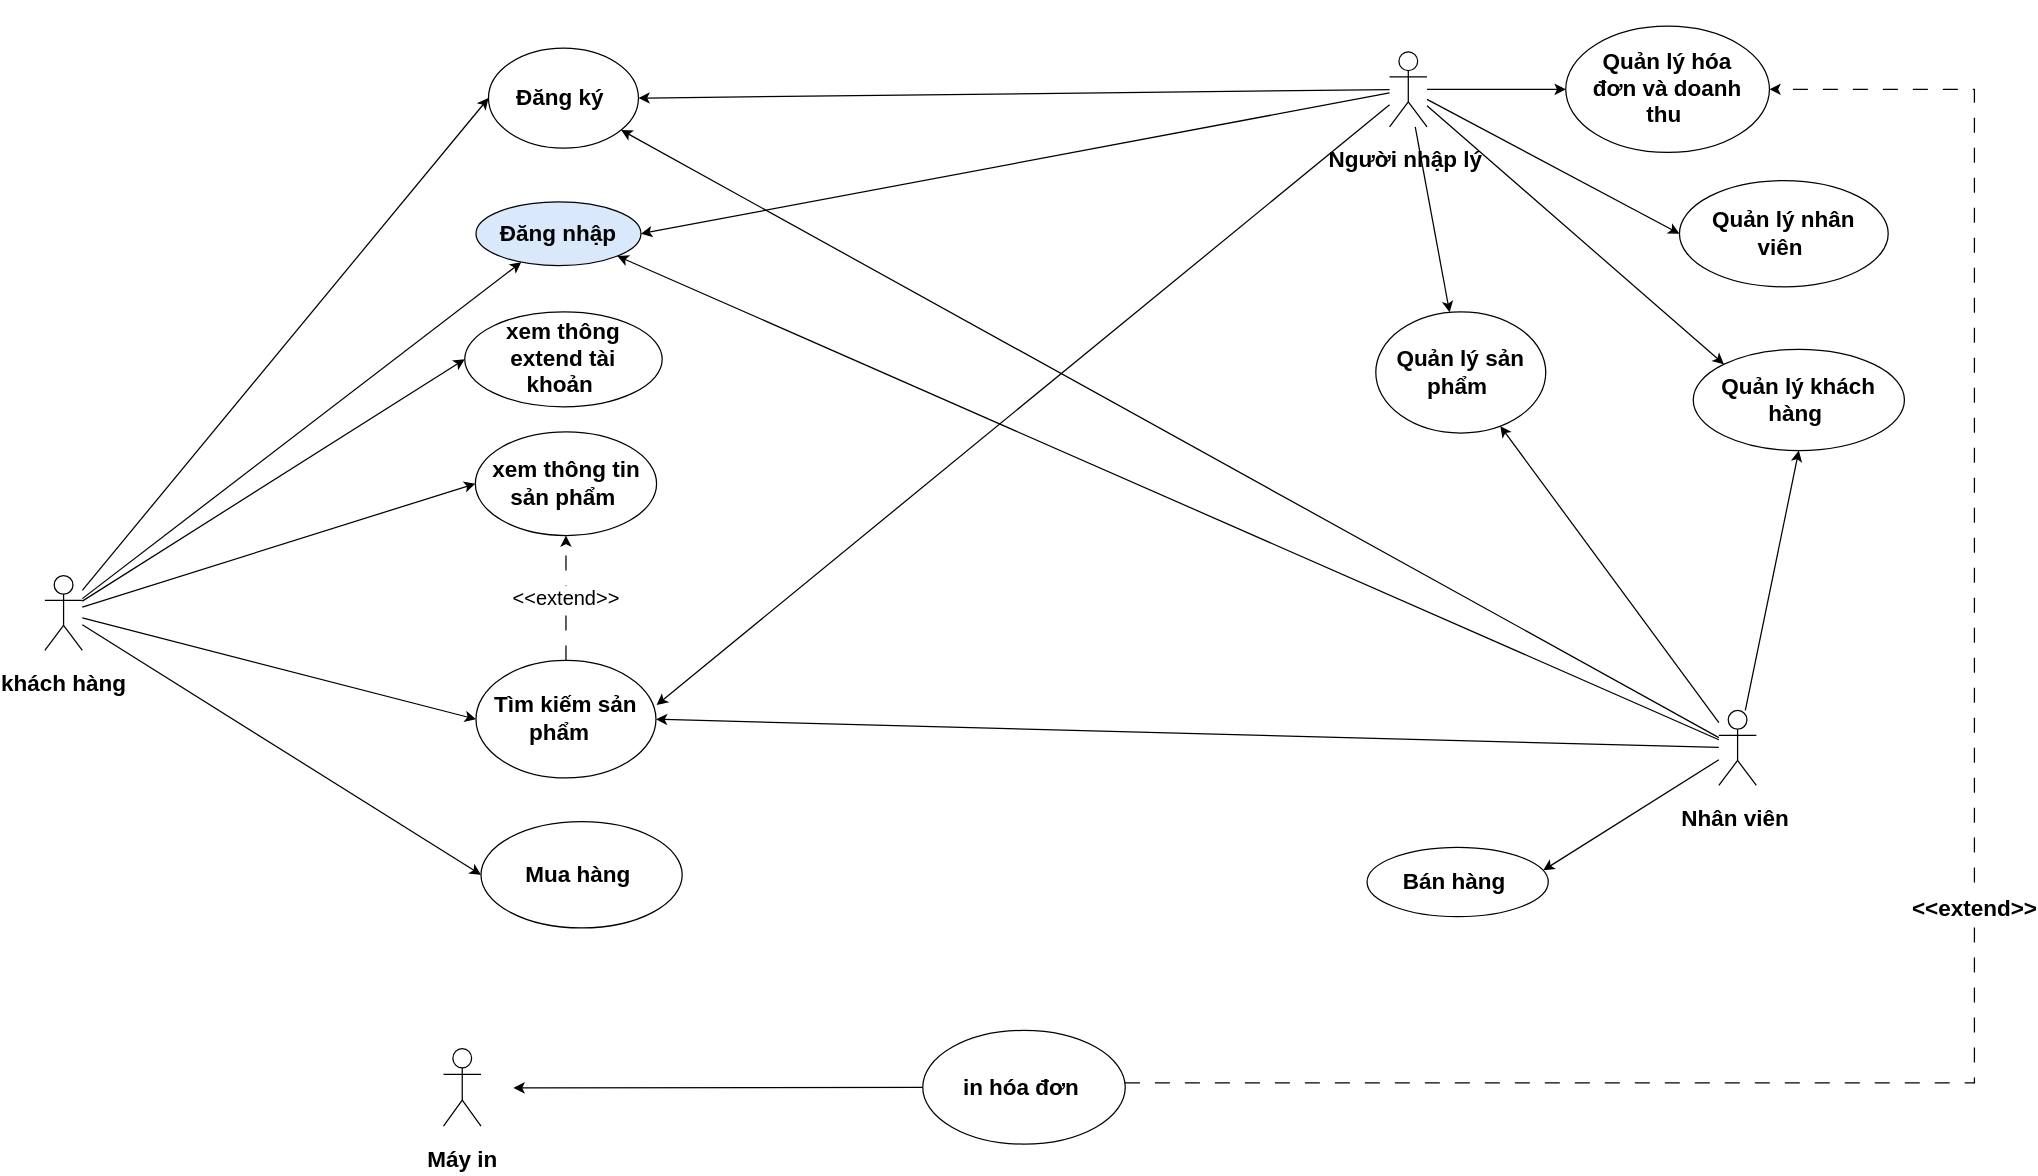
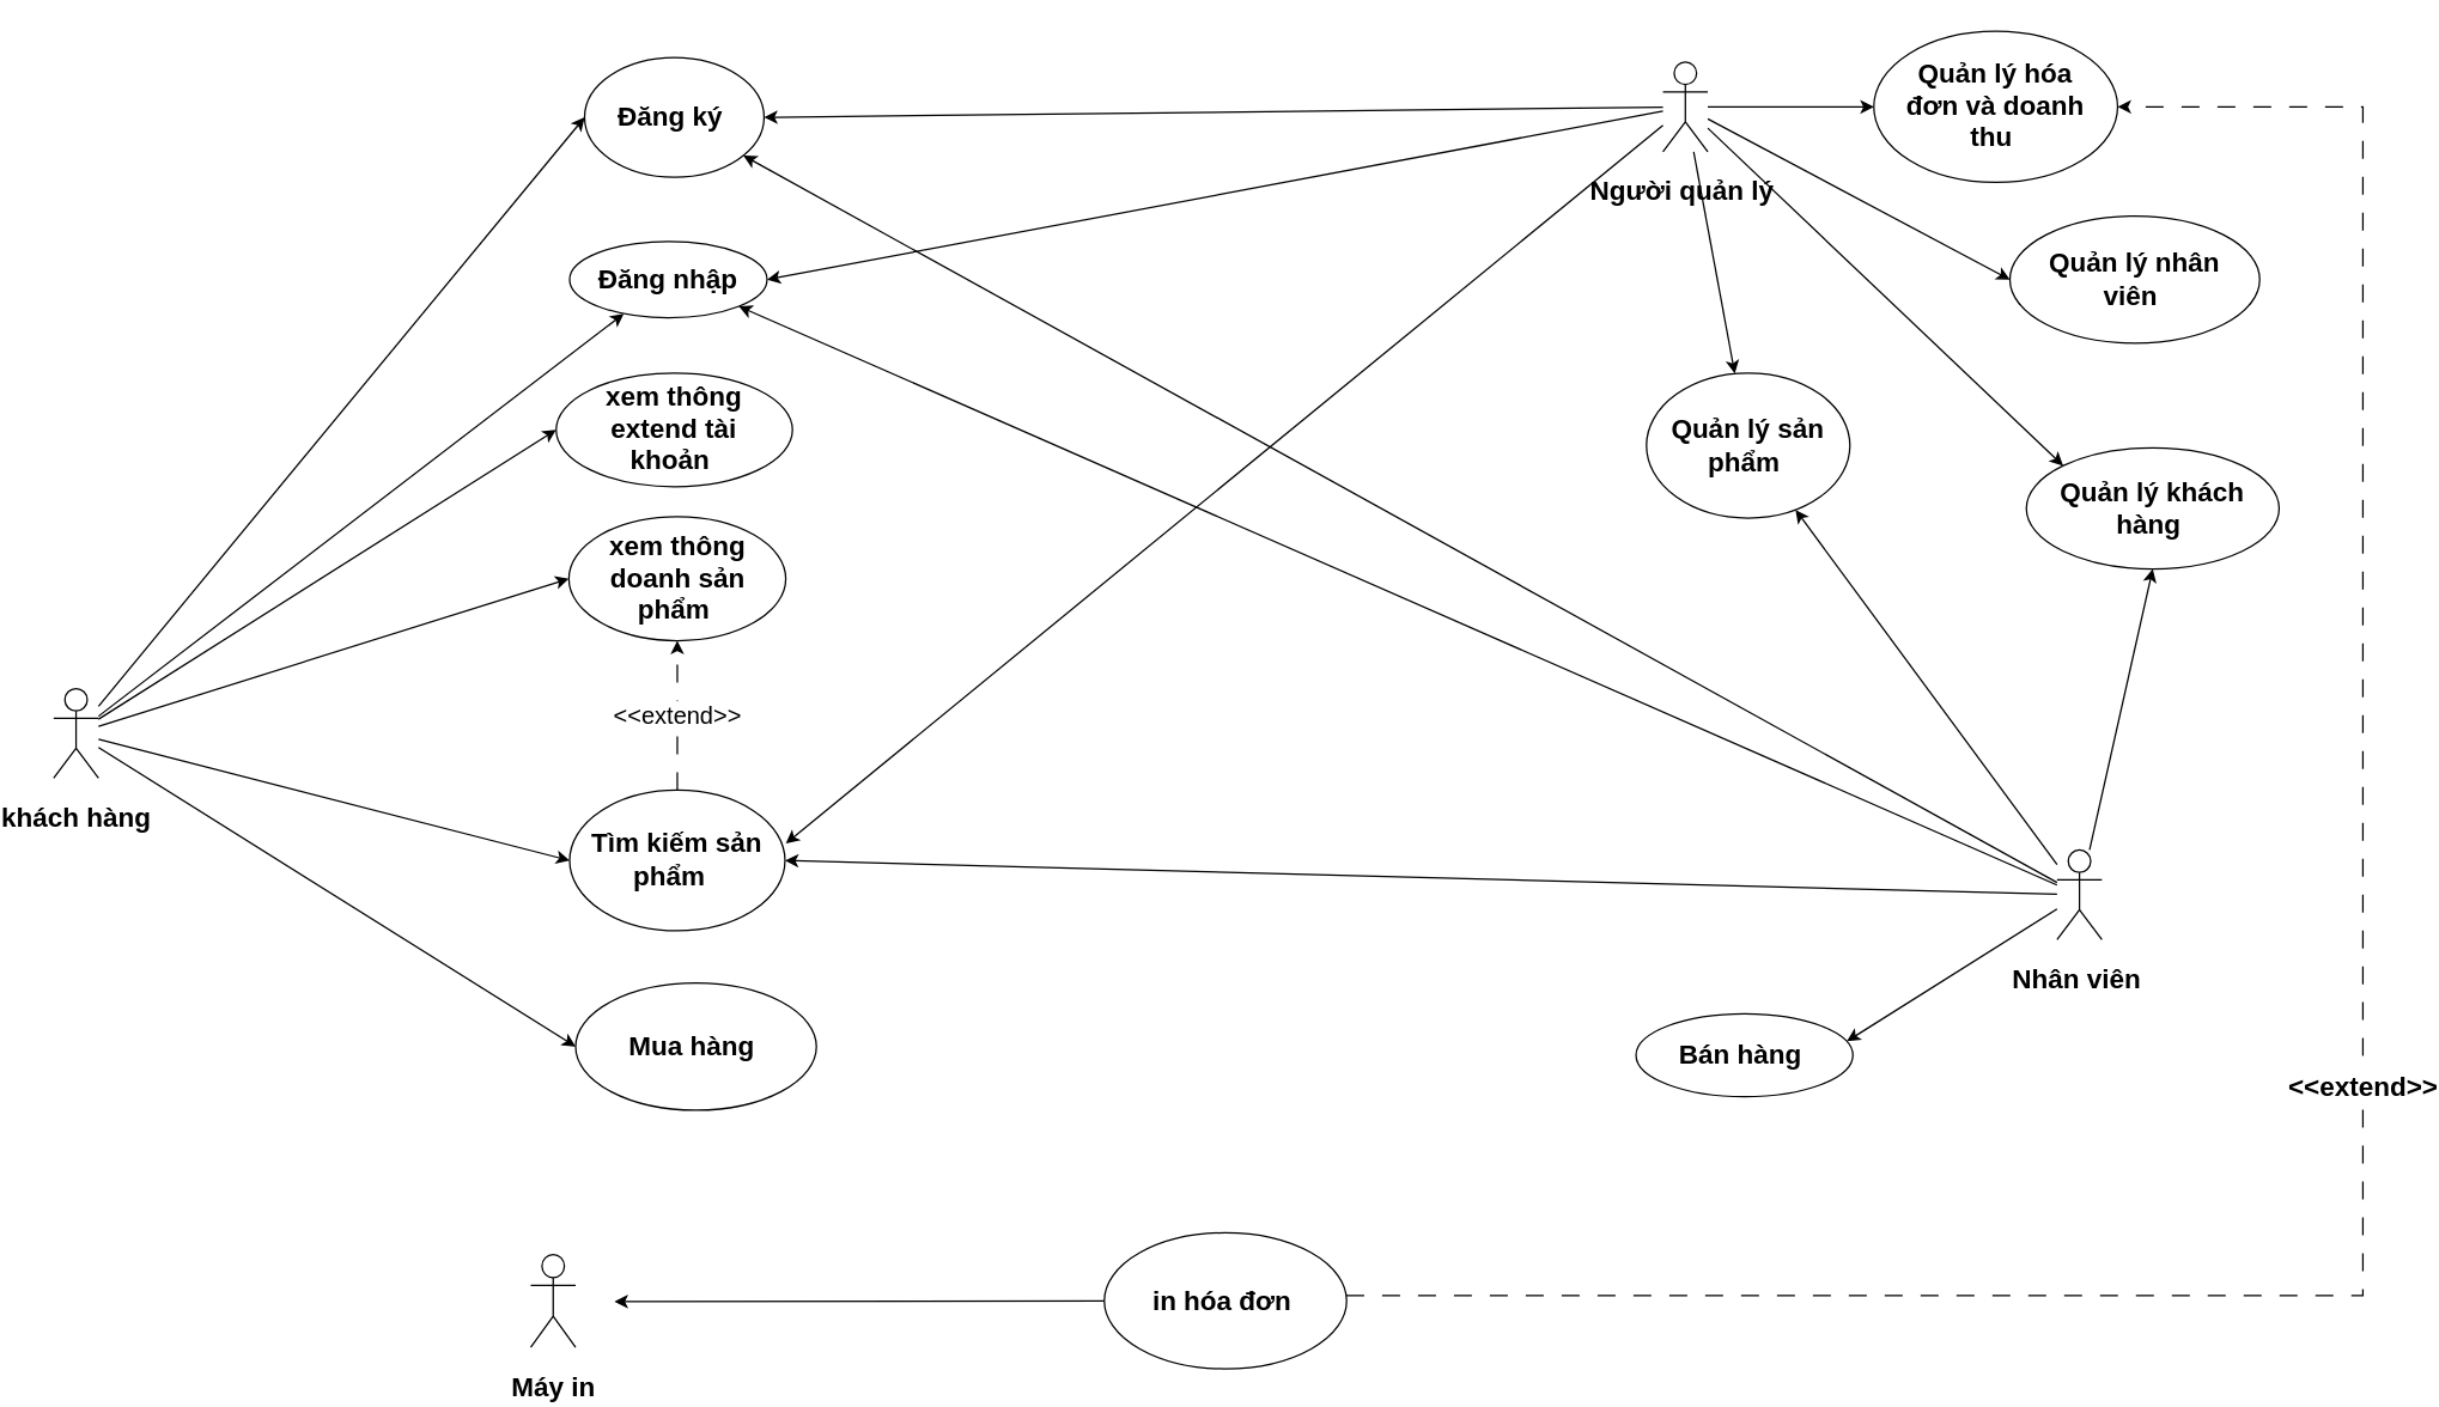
- <mxCell id="19" value="Người nhập lý&amp;nbsp;" style="shape=umlActor;verticalLabelPosition=bottom;verticalAlign=top;html=1;outlineConnect=0;fontSize=18;fontStyle=1;spacingLeft=5;spacingBottom=5;spacingRight=5;spacingTop=5;spacing=7;" parent="1" vertex="1"><mxGeometry x="1096" y="41" width="30" height="60" as="geometry" /></mxCell>
+ <mxCell id="19" value="Người quản lý&amp;nbsp;" style="shape=umlActor;verticalLabelPosition=bottom;verticalAlign=top;html=1;outlineConnect=0;fontSize=18;fontStyle=1;spacingLeft=5;spacingBottom=5;spacingRight=5;spacingTop=5;spacing=7;" parent="1" vertex="1"><mxGeometry x="1096" y="41" width="30" height="60" as="geometry" /></mxCell>
- <mxCell id="21" value="Đăng nhập" style="ellipse;whiteSpace=wrap;html=1;fontStyle=1;fontSize=18;align=center;spacingLeft=5;spacingBottom=5;spacingRight=5;spacingTop=5;spacing=7;fillColor=#dae8fc;" parent="1" vertex="1"><mxGeometry x="365" y="161" width="132" height="51" as="geometry" /></mxCell>
+ <mxCell id="21" value="Đăng nhập" style="ellipse;whiteSpace=wrap;html=1;fontStyle=1;fontSize=18;align=center;spacingLeft=5;spacingBottom=5;spacingRight=5;spacingTop=5;spacing=7;" parent="1" vertex="1"><mxGeometry x="365" y="161" width="132" height="51" as="geometry" /></mxCell>
- <mxCell id="38" value="Quản lý khách hàng&amp;nbsp;" style="ellipse;whiteSpace=wrap;html=1;fontSize=18;fontStyle=1;spacingLeft=5;spacingBottom=5;spacingRight=5;spacingTop=5;spacing=7;" parent="1" vertex="1"><mxGeometry x="1339" y="279" width="169" height="81" as="geometry" /></mxCell>
+ <mxCell id="38" value="Quản lý khách hàng&amp;nbsp;" style="ellipse;whiteSpace=wrap;html=1;fontSize=18;fontStyle=1;spacingLeft=5;spacingBottom=5;spacingRight=5;spacingTop=5;spacing=7;" parent="1" vertex="1"><mxGeometry x="1339" y="299" width="169" height="81" as="geometry" /></mxCell>
- <mxCell id="40" value="xem thông tin sản phẩm&amp;nbsp;" style="ellipse;whiteSpace=wrap;html=1;fontStyle=1;fontSize=18;align=center;spacingLeft=5;spacingBottom=5;spacingRight=5;spacingTop=5;spacing=7;" parent="1" vertex="1"><mxGeometry x="364.5" y="345" width="145" height="83" as="geometry" /></mxCell>
+ <mxCell id="40" value="xem thông doanh sản phẩm&amp;nbsp;" style="ellipse;whiteSpace=wrap;html=1;fontStyle=1;fontSize=18;align=center;spacingLeft=5;spacingBottom=5;spacingRight=5;spacingTop=5;spacing=7;" parent="1" vertex="1"><mxGeometry x="364.5" y="345" width="145" height="83" as="geometry" /></mxCell>
